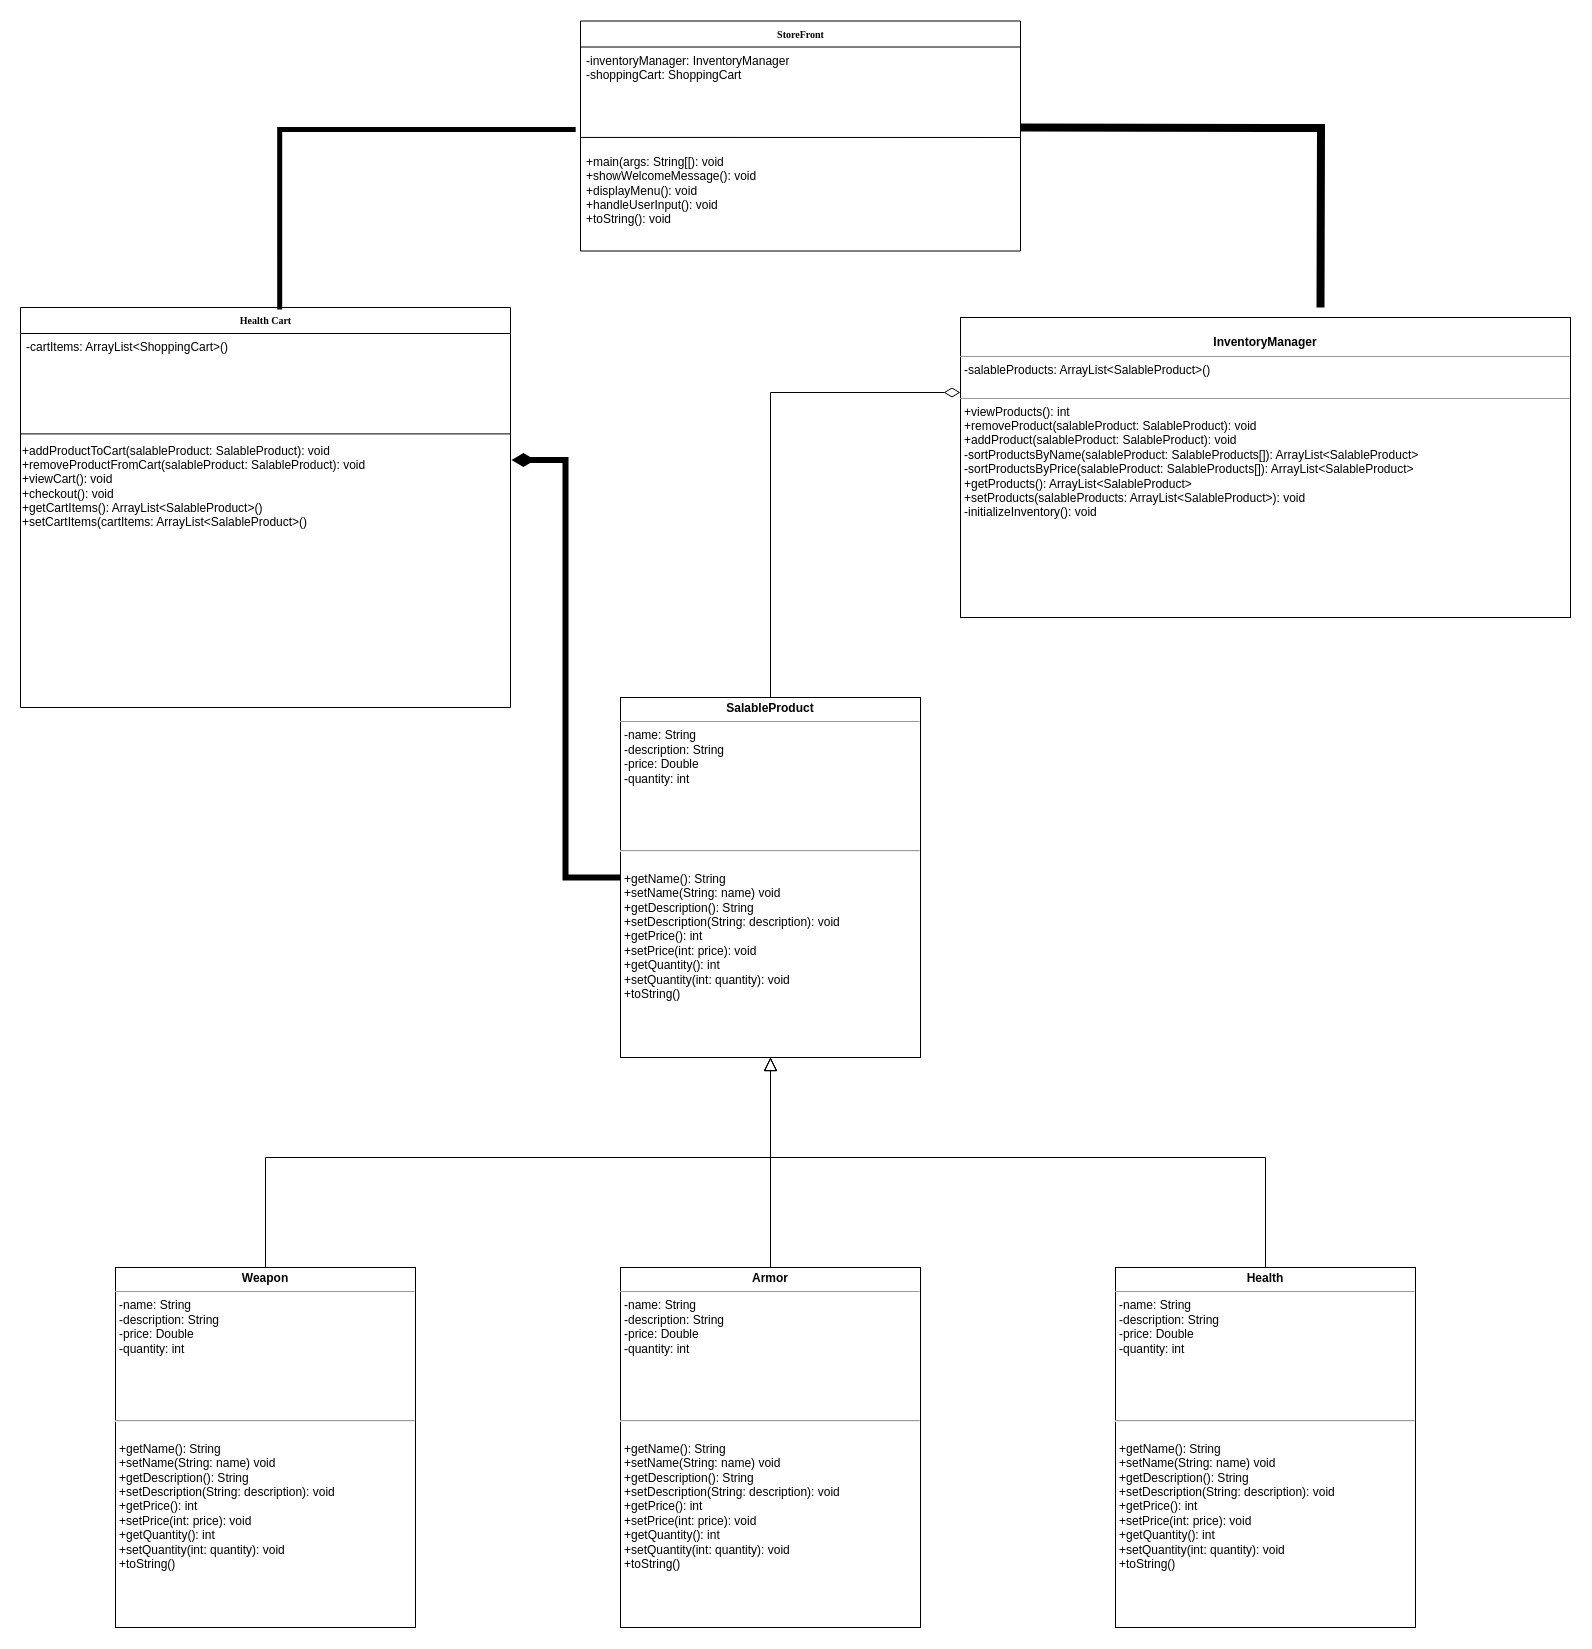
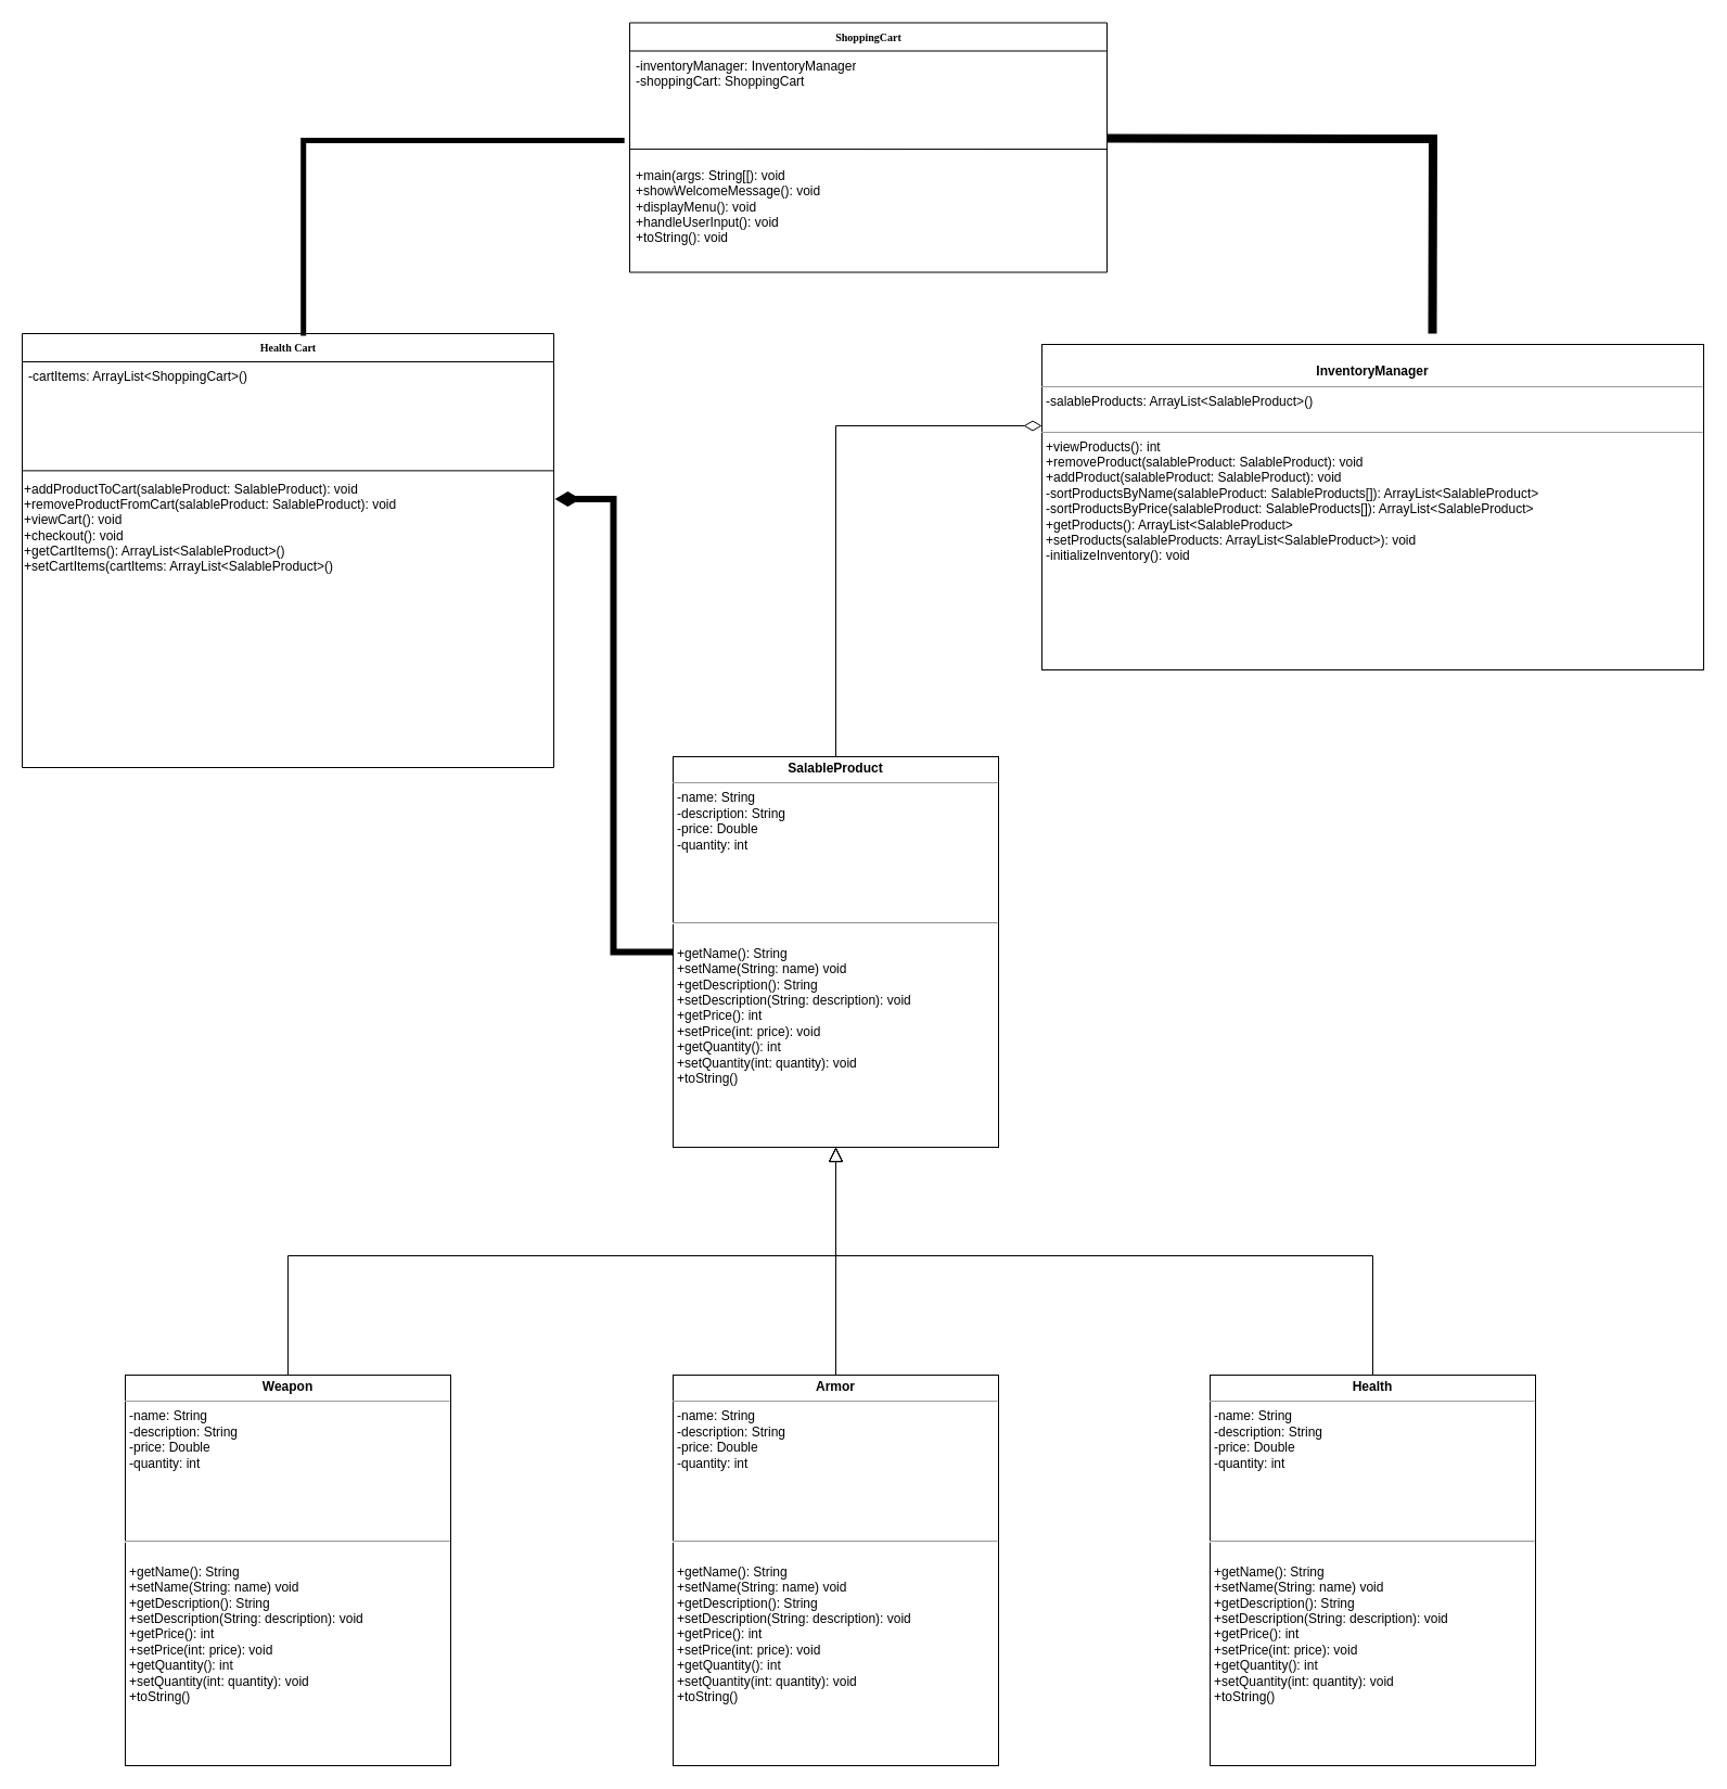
- <mxCell id="6" value="&lt;b&gt;StoreFront&lt;/b&gt;" style="swimlane;html=1;fontStyle=0;childLayout=stackLayout;horizontal=1;startSize=26;fillColor=none;horizontalStack=0;resizeParent=1;resizeLast=0;collapsible=1;marginBottom=0;swimlaneFillColor=#ffffff;rounded=0;shadow=0;comic=0;labelBackgroundColor=none;strokeWidth=1;fontFamily=Verdana;fontSize=10;align=center;" parent="1" vertex="1"><mxGeometry x="580" y="20.5" width="440" height="230" as="geometry" /></mxCell>
+ <mxCell id="6" value="&lt;b&gt;ShoppingCart&lt;/b&gt;" style="swimlane;html=1;fontStyle=0;childLayout=stackLayout;horizontal=1;startSize=26;fillColor=none;horizontalStack=0;resizeParent=1;resizeLast=0;collapsible=1;marginBottom=0;swimlaneFillColor=#ffffff;rounded=0;shadow=0;comic=0;labelBackgroundColor=none;strokeWidth=1;fontFamily=Verdana;fontSize=10;align=center;" parent="1" vertex="1"><mxGeometry x="580" y="20.5" width="440" height="230" as="geometry" /></mxCell>
